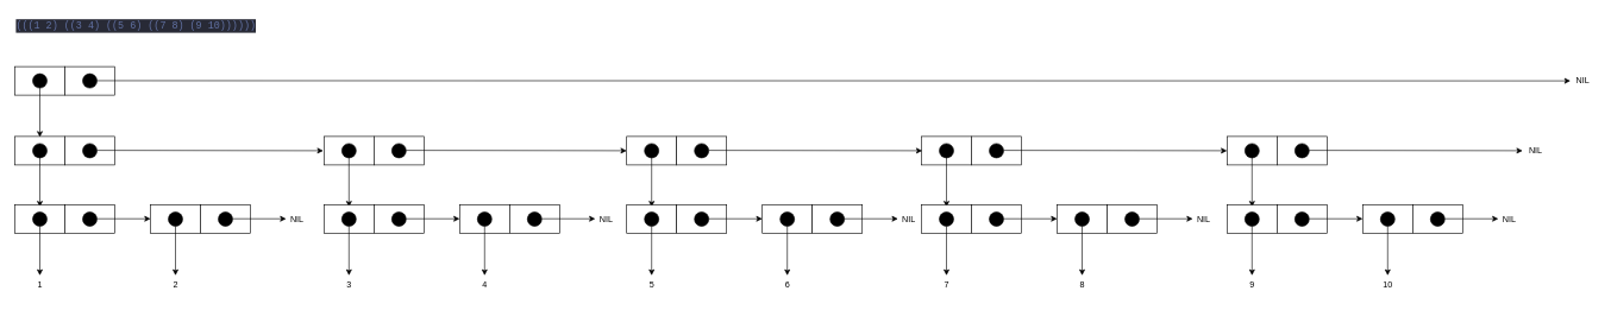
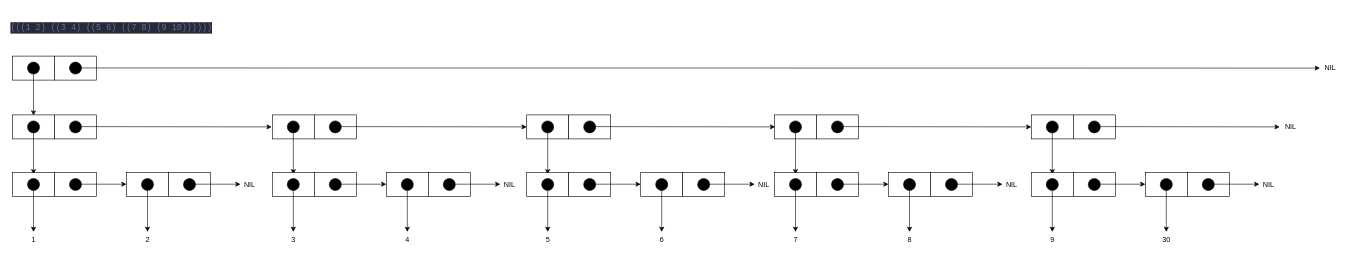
- <mxCell id="2" value="&lt;div style=&quot;color: #f8f8f2;background-color: #282a36;font-family: Consolas, 'Courier New', monospace;font-weight: normal;font-size: 14px;line-height: 19px;white-space: pre;&quot;&gt;&lt;div&gt;&lt;span style=&quot;color: #6272a4;&quot;&gt;(((1 2) ((3 4) ((5 6) ((7 8) (9 10))))))&lt;/span&gt;&lt;/div&gt;&lt;/div&gt;" style="text;whiteSpace=wrap;html=1;" vertex="1" parent="1"><mxGeometry x="20" y="20" width="340" height="40" as="geometry" /></mxCell>
+ <mxCell id="2" value="&lt;div style=&quot;color: #f8f8f2;background-color: #282a36;font-family: Consolas, 'Courier New', monospace;font-weight: normal;font-size: 14px;line-height: 19px;white-space: pre;&quot;&gt;&lt;div&gt;&lt;span style=&quot;color: #6272a4;&quot;&gt;(((1 2) ((3 4) ((5 6) ((7 8) (9 10))))))&lt;/span&gt;&lt;/div&gt;&lt;/div&gt;" style="text;whiteSpace=wrap;html=1;" vertex="1" parent="1"><mxGeometry x="15" y="30" width="340" height="40" as="geometry" /></mxCell>
- <mxCell id="105" value="10" style="text;html=1;align=center;verticalAlign=middle;resizable=0;points=[];autosize=1;strokeColor=none;fillColor=none;rounded=0;" vertex="1" parent="1"><mxGeometry x="1927.5" y="387" width="31" height="26" as="geometry" /></mxCell>
+ <mxCell id="105" value="30" style="text;html=1;align=center;verticalAlign=middle;resizable=0;points=[];autosize=1;strokeColor=none;fillColor=none;rounded=0;" vertex="1" parent="1"><mxGeometry x="1927.5" y="387" width="31" height="26" as="geometry" /></mxCell>
